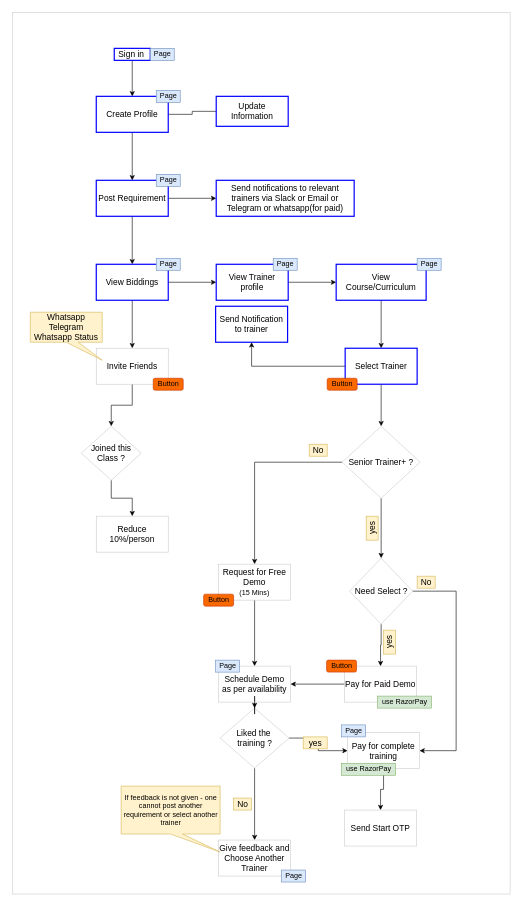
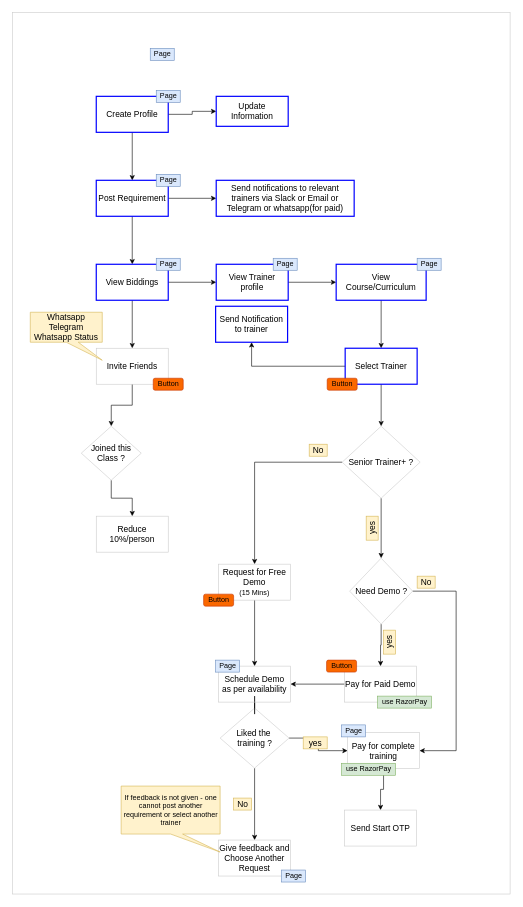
- <mxCell id="4" value="Sign in&amp;nbsp;" style="text;html=1;align=center;verticalAlign=middle;resizable=0;points=[];autosize=1;strokeColor=#0000FF;fillColor=none;fontSize=14;strokeWidth=2;" parent="1" vertex="1"><mxGeometry x="190" y="80" width="60" height="20" as="geometry" /></mxCell>
- <mxCell id="3" value="" style="edgeStyle=orthogonalEdgeStyle;rounded=0;orthogonalLoop=1;jettySize=auto;html=1;fontSize=14;" parent="1" source="4" target="7" edge="1"><mxGeometry relative="1" as="geometry" /></mxCell>
- <mxCell id="6" value="" style="edgeStyle=orthogonalEdgeStyle;rounded=0;orthogonalLoop=1;jettySize=auto;html=1;fontSize=14;endArrow=none;" parent="1" source="7" target="11" edge="1"><mxGeometry relative="1" as="geometry" /></mxCell>
+ <mxCell id="6" value="" style="edgeStyle=orthogonalEdgeStyle;rounded=0;orthogonalLoop=1;jettySize=auto;html=1;fontSize=14;" parent="1" source="7" target="11" edge="1"><mxGeometry relative="1" as="geometry" /></mxCell>
- <mxCell id="66" value="Need Select ?" style="rhombus;whiteSpace=wrap;html=1;fontSize=14;fillColor=none;strokeColor=#CCCCCC;gradientColor=none;" parent="1" vertex="1"><mxGeometry x="582.5" y="930" width="105" height="110" as="geometry" /></mxCell>
+ <mxCell id="66" value="Need Demo ?" style="rhombus;whiteSpace=wrap;html=1;fontSize=14;fillColor=none;strokeColor=#CCCCCC;gradientColor=none;" parent="1" vertex="1"><mxGeometry x="582.5" y="930" width="105" height="110" as="geometry" /></mxCell>
- <mxCell id="54" style="edgeStyle=orthogonalEdgeStyle;rounded=0;orthogonalLoop=1;jettySize=auto;html=1;entryX=0.5;entryY=0;entryDx=0;entryDy=0;fontSize=12;" parent="1" source="55" target="37" edge="1"><mxGeometry relative="1" as="geometry" /></mxCell>
+ <mxCell id="54" style="edgeStyle=orthogonalEdgeStyle;rounded=0;orthogonalLoop=1;jettySize=auto;html=1;entryX=0.5;entryY=0;entryDx=0;entryDy=0;fontSize=12;endArrow=none;" parent="1" source="55" target="37" edge="1"><mxGeometry relative="1" as="geometry" /></mxCell>
- <mxCell id="40" value="Give feedback and Choose Another Trainer" style="whiteSpace=wrap;html=1;fontSize=14;fillColor=none;strokeColor=#CCCCCC;gradientColor=none;" parent="1" vertex="1"><mxGeometry x="364" y="1400" width="120" height="60" as="geometry" /></mxCell>
+ <mxCell id="40" value="Give feedback and Choose Another Request" style="whiteSpace=wrap;html=1;fontSize=14;fillColor=none;strokeColor=#CCCCCC;gradientColor=none;" parent="1" vertex="1"><mxGeometry x="364" y="1400" width="120" height="60" as="geometry" /></mxCell>
